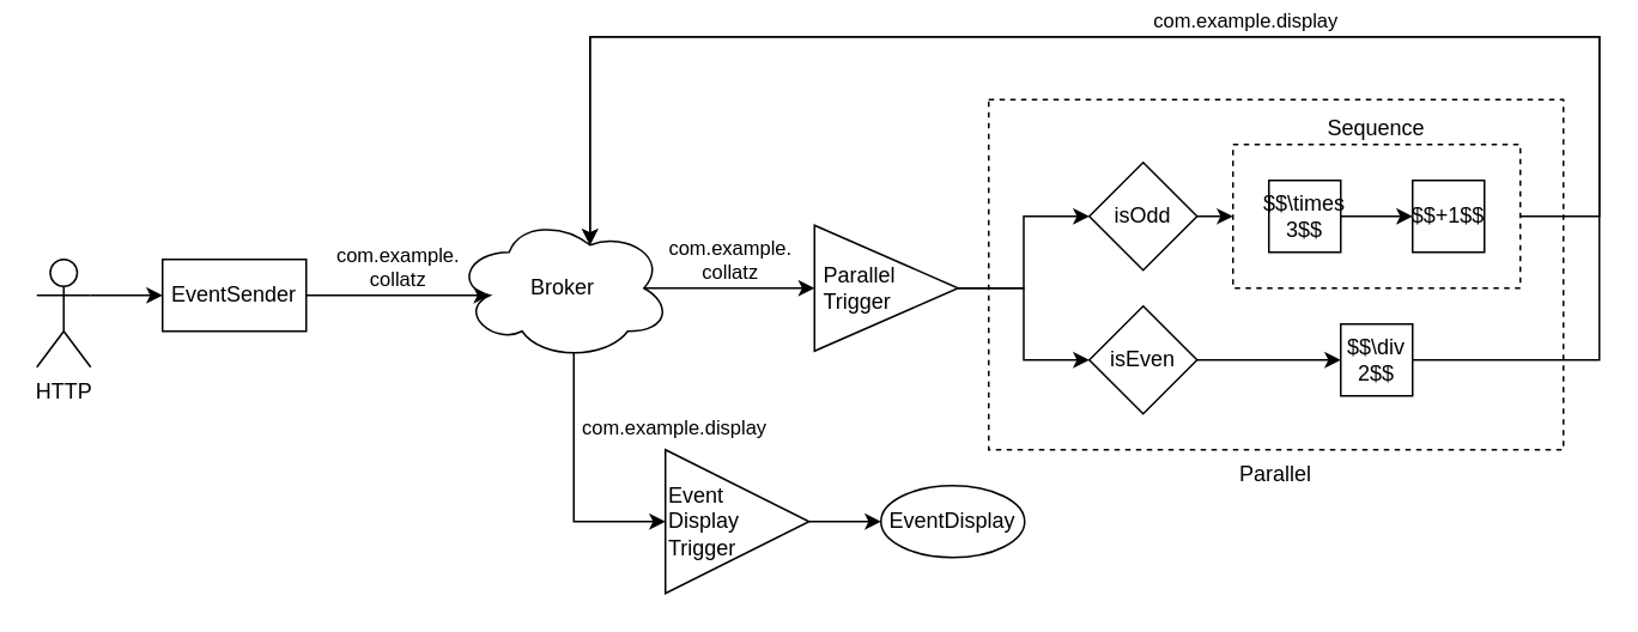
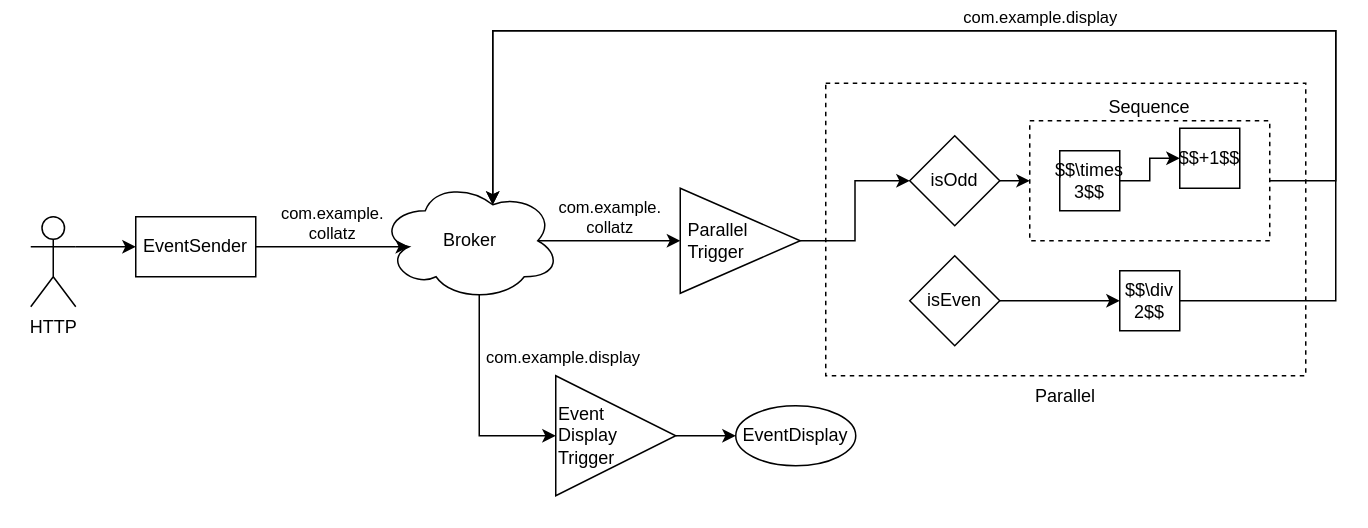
- <mxCell id="8" value="$$+1$$" style="rounded=0;whiteSpace=wrap;html=1;" parent="1" vertex="1"><mxGeometry x="786" y="100" width="40" height="40" as="geometry" /></mxCell>
+ <mxCell id="8" value="$$+1$$" style="rounded=0;whiteSpace=wrap;html=1;" parent="1" vertex="1"><mxGeometry x="786" y="85" width="40" height="40" as="geometry" /></mxCell>
- <mxCell id="20" style="edgeStyle=orthogonalEdgeStyle;rounded=0;orthogonalLoop=1;jettySize=auto;html=1;exitX=1;exitY=0.5;exitDx=0;exitDy=0;entryX=0;entryY=0.5;entryDx=0;entryDy=0;" edge="1" parent="1" source="21" target="12"><mxGeometry relative="1" as="geometry" /></mxCell>
